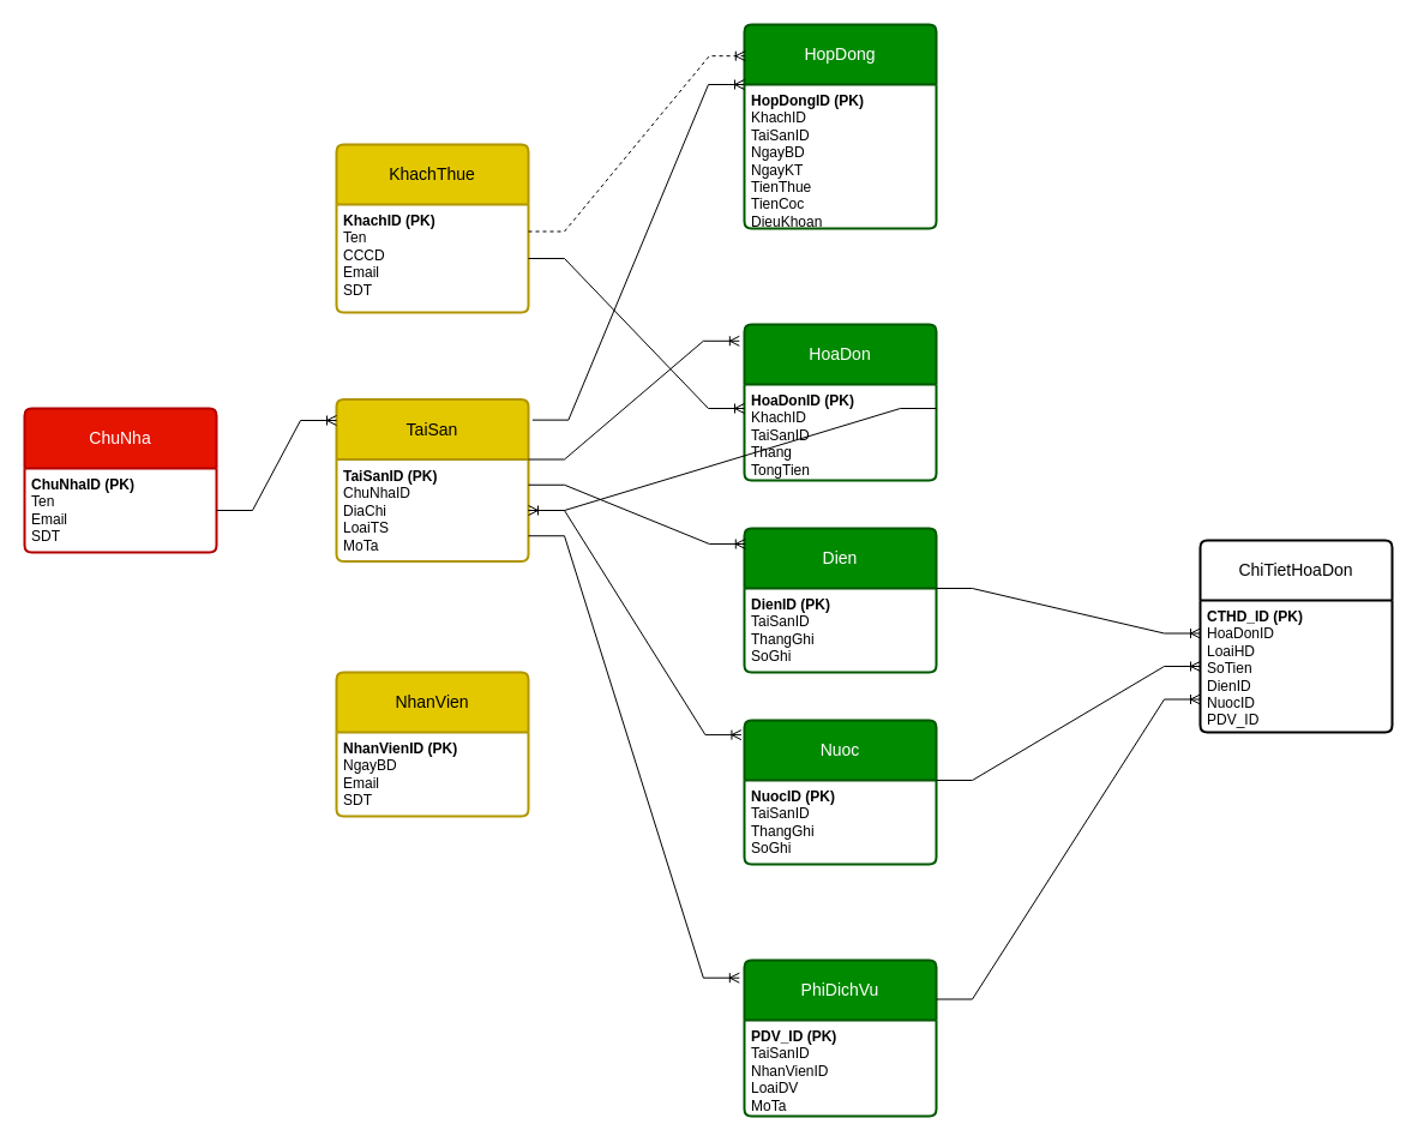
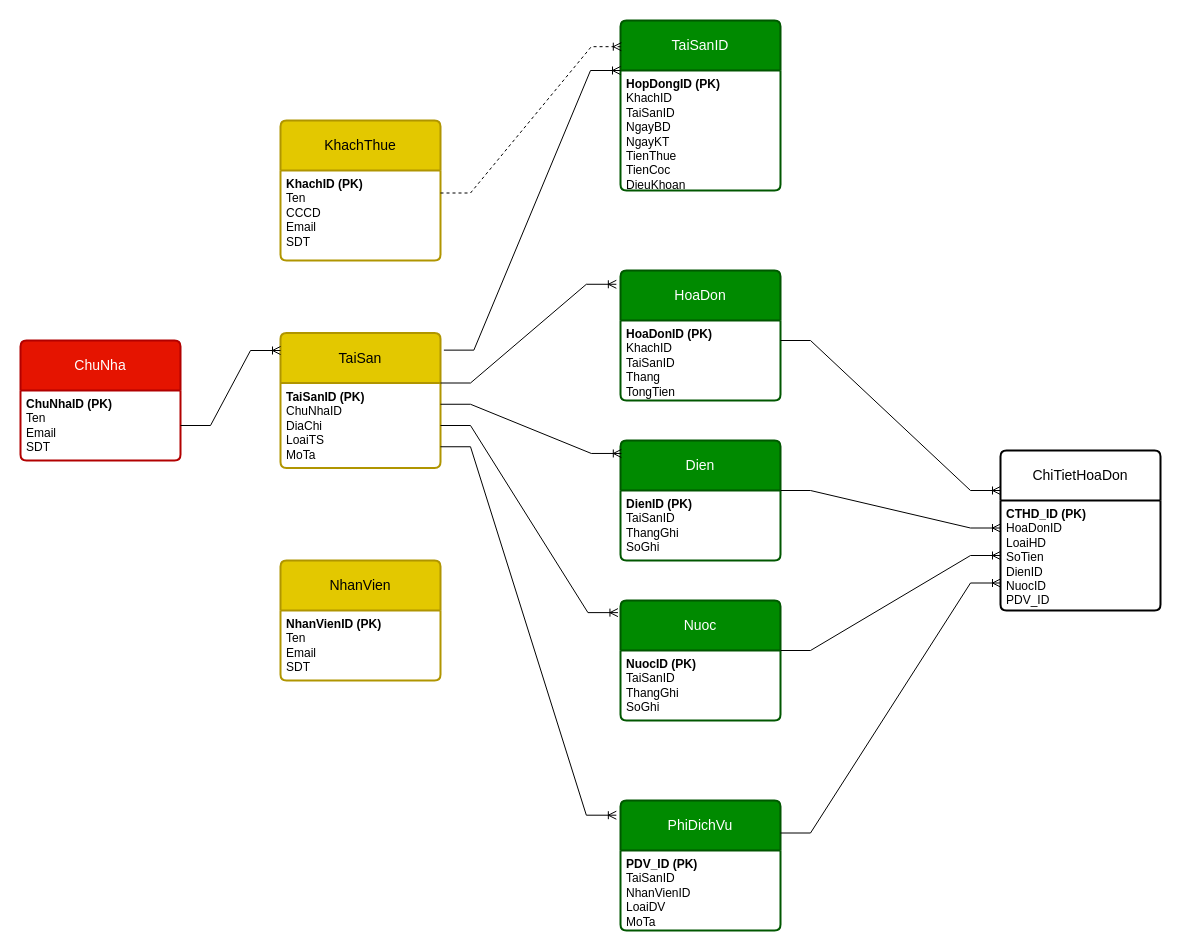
- <mxCell id="10" value="HopDong" style="swimlane;childLayout=stackLayout;horizontal=1;startSize=50;horizontalStack=0;rounded=1;fontSize=14;fontStyle=0;strokeWidth=2;resizeParent=0;resizeLast=1;shadow=0;dashed=0;align=center;arcSize=4;whiteSpace=wrap;html=1;fillColor=#008a00;fontColor=#ffffff;strokeColor=#005700;" parent="1" vertex="1"><mxGeometry x="620" y="20" width="160" height="170" as="geometry" /></mxCell>
+ <mxCell id="10" value="TaiSanID" style="swimlane;childLayout=stackLayout;horizontal=1;startSize=50;horizontalStack=0;rounded=1;fontSize=14;fontStyle=0;strokeWidth=2;resizeParent=0;resizeLast=1;shadow=0;dashed=0;align=center;arcSize=4;whiteSpace=wrap;html=1;fillColor=#008a00;fontColor=#ffffff;strokeColor=#005700;" parent="1" vertex="1"><mxGeometry x="620" y="20" width="160" height="170" as="geometry" /></mxCell>
- <mxCell id="33" value="" style="edgeStyle=entityRelationEdgeStyle;fontSize=12;html=1;endArrow=ERoneToMany;rounded=0;exitX=1;exitY=0.5;exitDx=0;exitDy=0;entryX=0;entryY=0.25;entryDx=0;entryDy=0;" parent="1" source="7" target="19" edge="1"><mxGeometry width="100" height="100" relative="1" as="geometry"><mxPoint x="900" y="570" as="sourcePoint" /><mxPoint x="1000" y="470" as="targetPoint" /></mxGeometry></mxCell>
- <mxCell id="29" value="" style="edgeStyle=entityRelationEdgeStyle;fontSize=12;html=1;endArrow=ERoneToMany;rounded=0;exitX=1;exitY=0.25;exitDx=0;exitDy=0;" parent="1" source="19" target="9" edge="1"><mxGeometry width="100" height="100" relative="1" as="geometry"><mxPoint x="810" y="340" as="sourcePoint" /><mxPoint x="910" y="240" as="targetPoint" /></mxGeometry></mxCell>
+ <mxCell id="29" value="" style="edgeStyle=entityRelationEdgeStyle;fontSize=12;html=1;endArrow=ERoneToMany;rounded=0;exitX=1;exitY=0.25;exitDx=0;exitDy=0;entryX=0;entryY=0.25;entryDx=0;entryDy=0;" parent="1" source="19" target="20" edge="1"><mxGeometry width="100" height="100" relative="1" as="geometry"><mxPoint x="810" y="340" as="sourcePoint" /><mxPoint x="910" y="240" as="targetPoint" /></mxGeometry></mxCell>
- <mxCell id="5" value="&lt;b&gt;NhanVienID (PK)&lt;/b&gt;&lt;div&gt;NgayBD&lt;/div&gt;&lt;div&gt;Email&lt;/div&gt;&lt;div&gt;SDT&lt;/div&gt;" style="align=left;strokeColor=none;fillColor=none;spacingLeft=4;fontSize=12;verticalAlign=top;resizable=0;rotatable=0;part=1;html=1;" parent="4" vertex="1"><mxGeometry y="50" width="160" height="70" as="geometry" /></mxCell>
+ <mxCell id="5" value="&lt;b&gt;NhanVienID (PK)&lt;/b&gt;&lt;div&gt;Ten&lt;/div&gt;&lt;div&gt;Email&lt;/div&gt;&lt;div&gt;SDT&lt;/div&gt;" style="align=left;strokeColor=none;fillColor=none;spacingLeft=4;fontSize=12;verticalAlign=top;resizable=0;rotatable=0;part=1;html=1;" parent="4" vertex="1"><mxGeometry y="50" width="160" height="70" as="geometry" /></mxCell>
